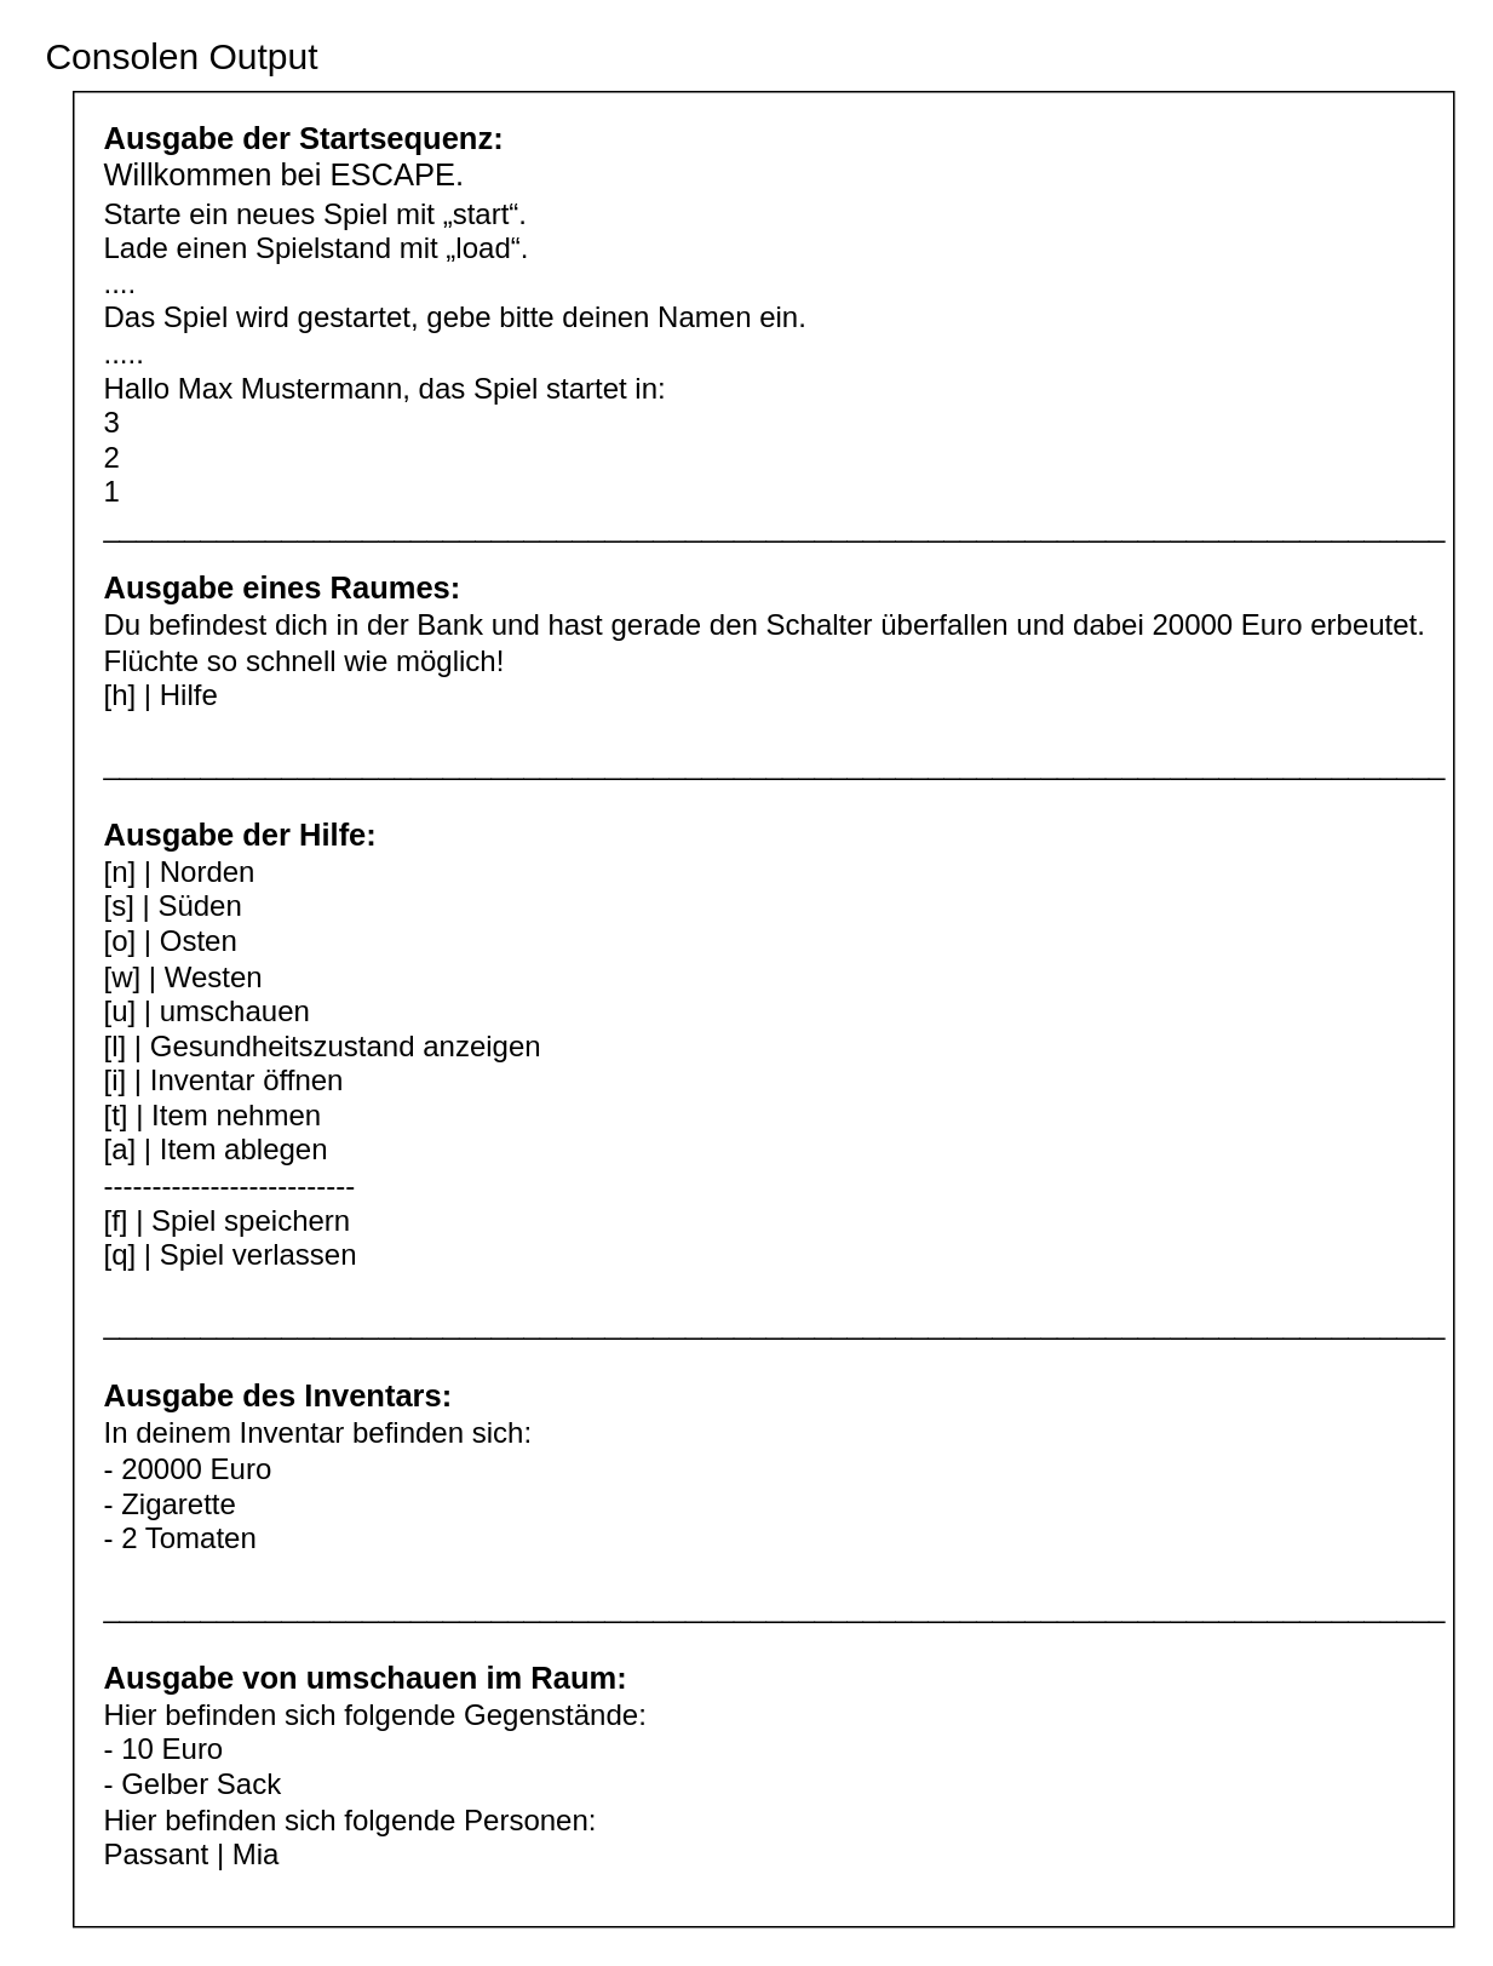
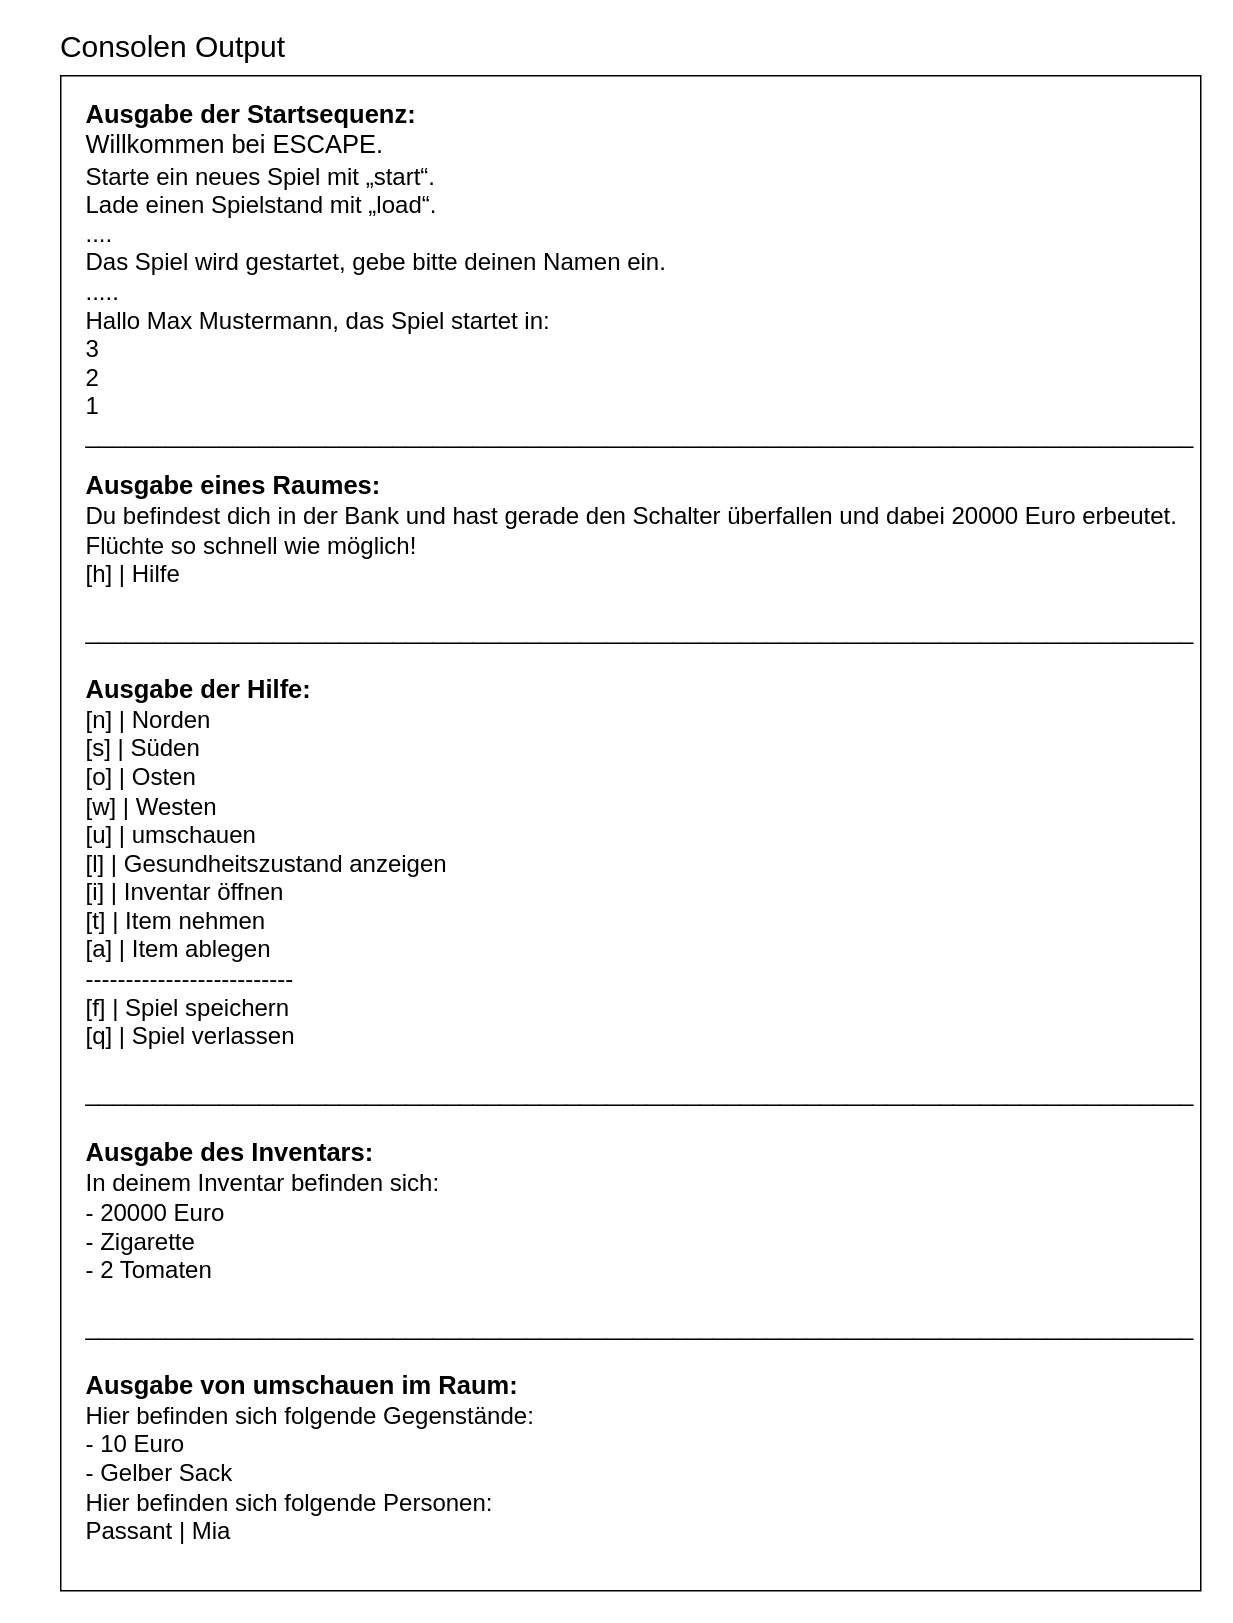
- <mxCell id="2" value="&lt;font style=&quot;font-size: 20px&quot;&gt;Consolen Output&lt;/font&gt;" style="text;html=1;strokeColor=none;fillColor=none;align=center;verticalAlign=middle;whiteSpace=wrap;rounded=0;" vertex="1" parent="1"><mxGeometry x="5" y="20" width="190" height="20" as="geometry" /></mxCell>
+ <mxCell id="2" value="&lt;font style=&quot;font-size: 20px&quot;&gt;Consolen Output&lt;/font&gt;" style="text;html=1;strokeColor=none;fillColor=none;align=center;verticalAlign=middle;whiteSpace=wrap;rounded=0;" vertex="1" parent="1"><mxGeometry x="20" y="20" width="190" height="20" as="geometry" /></mxCell>
